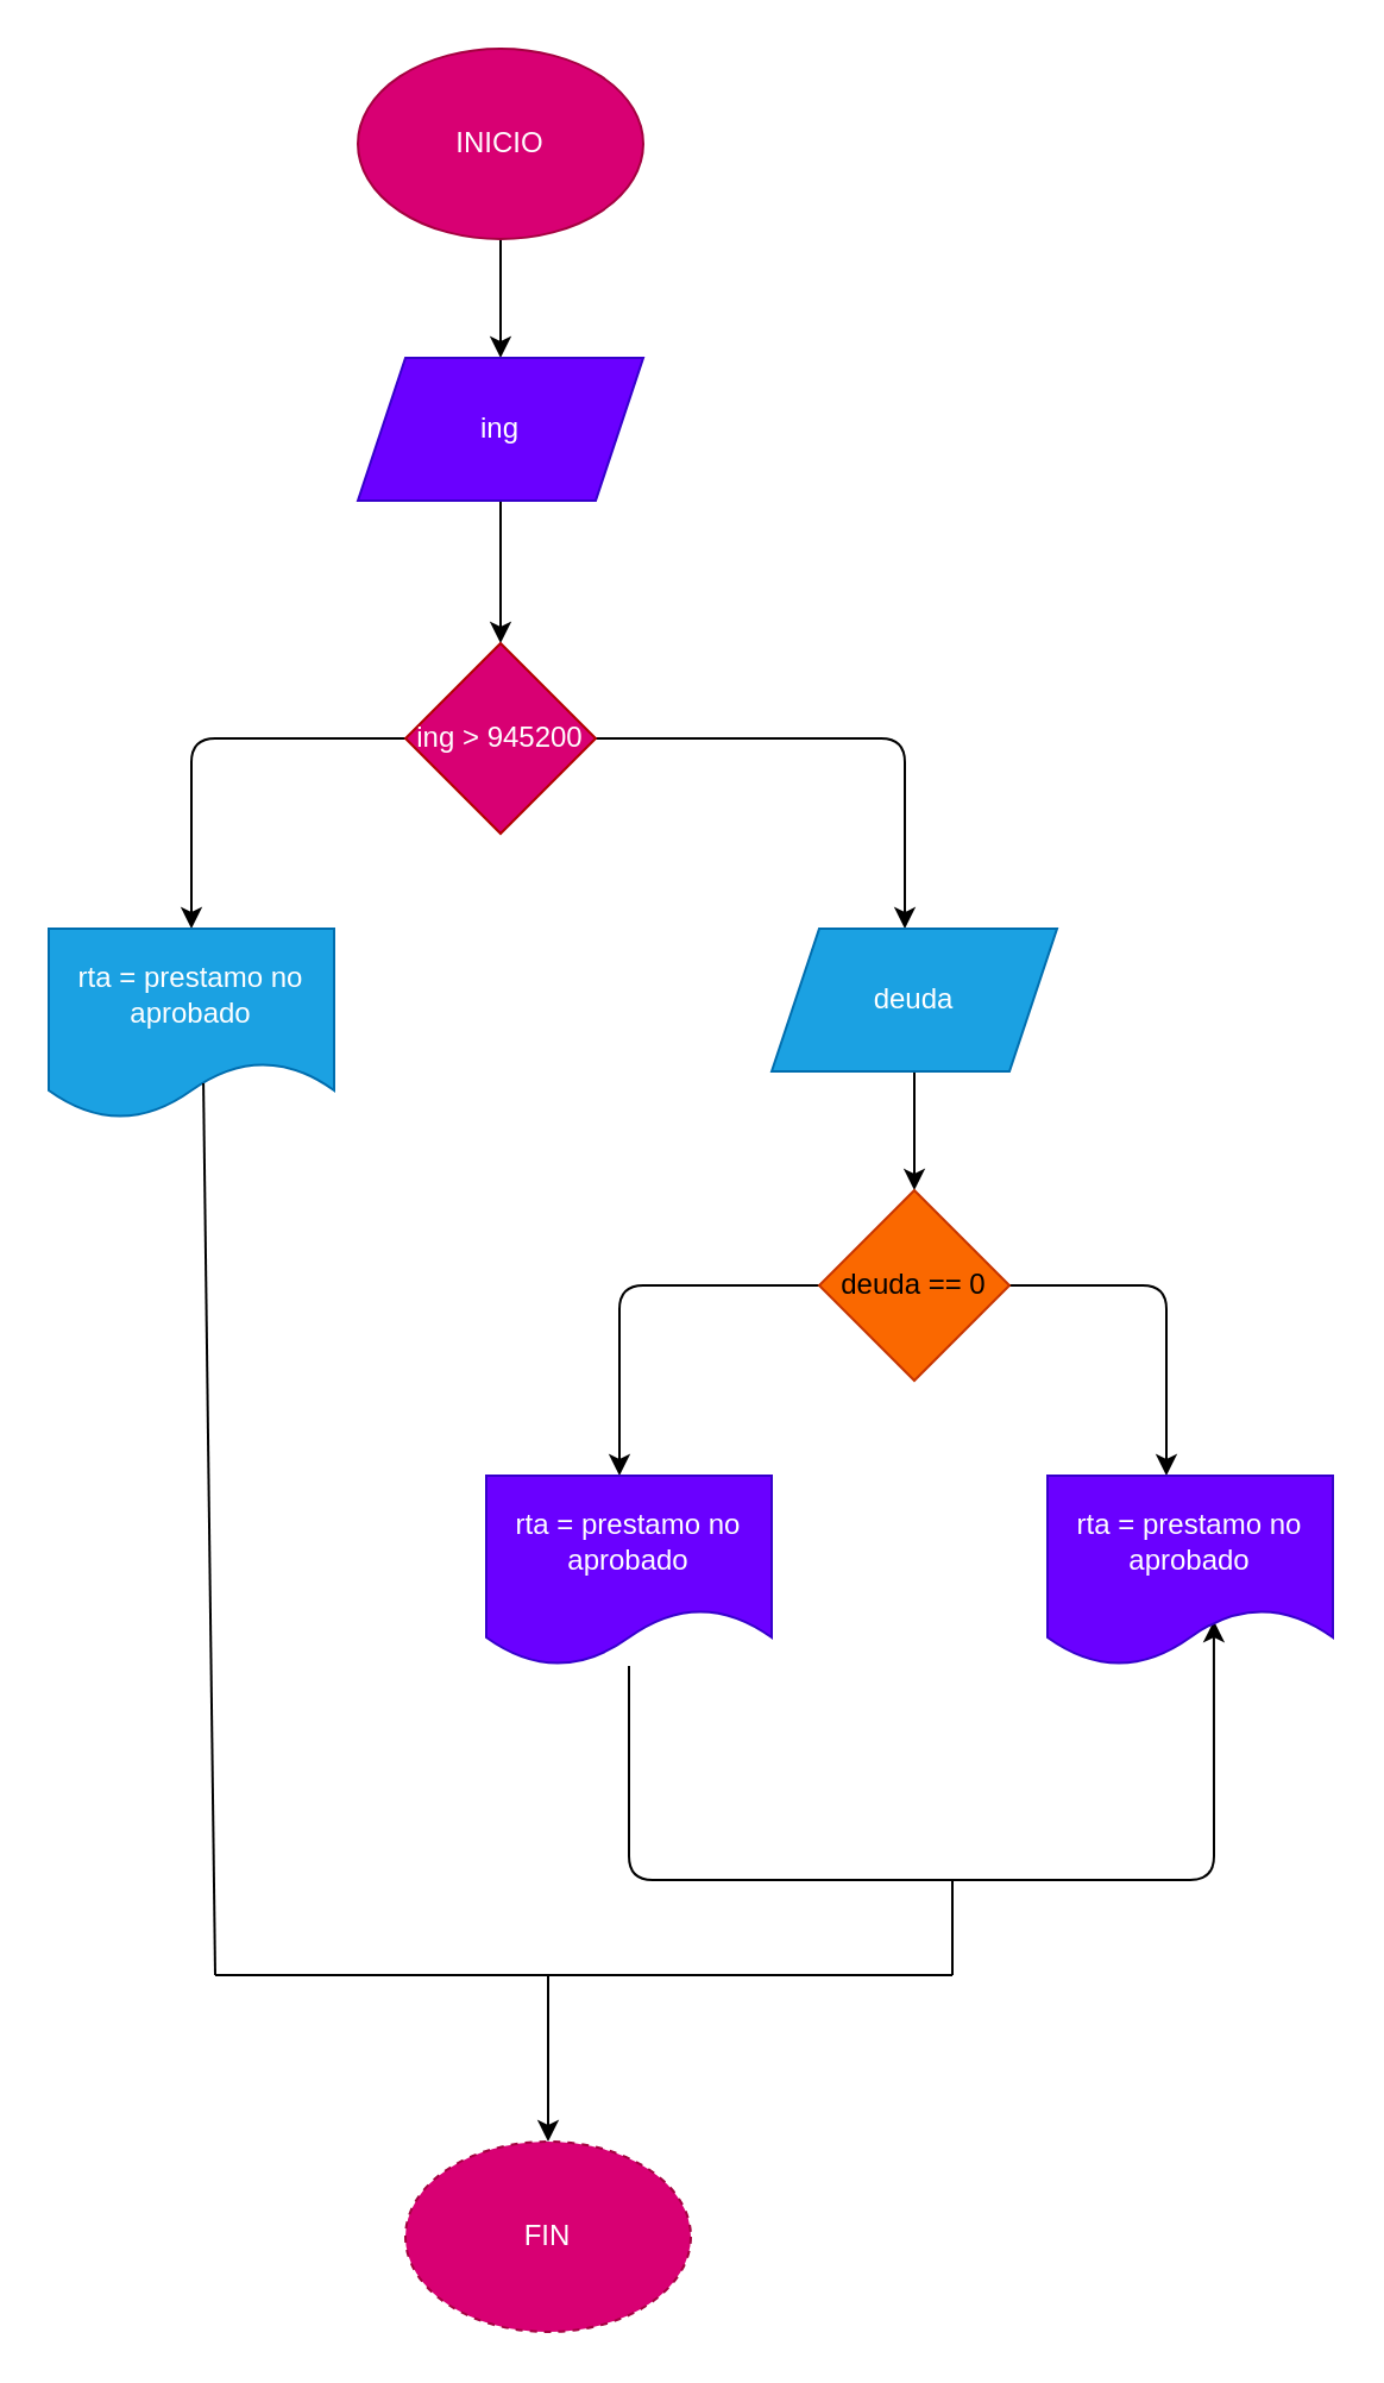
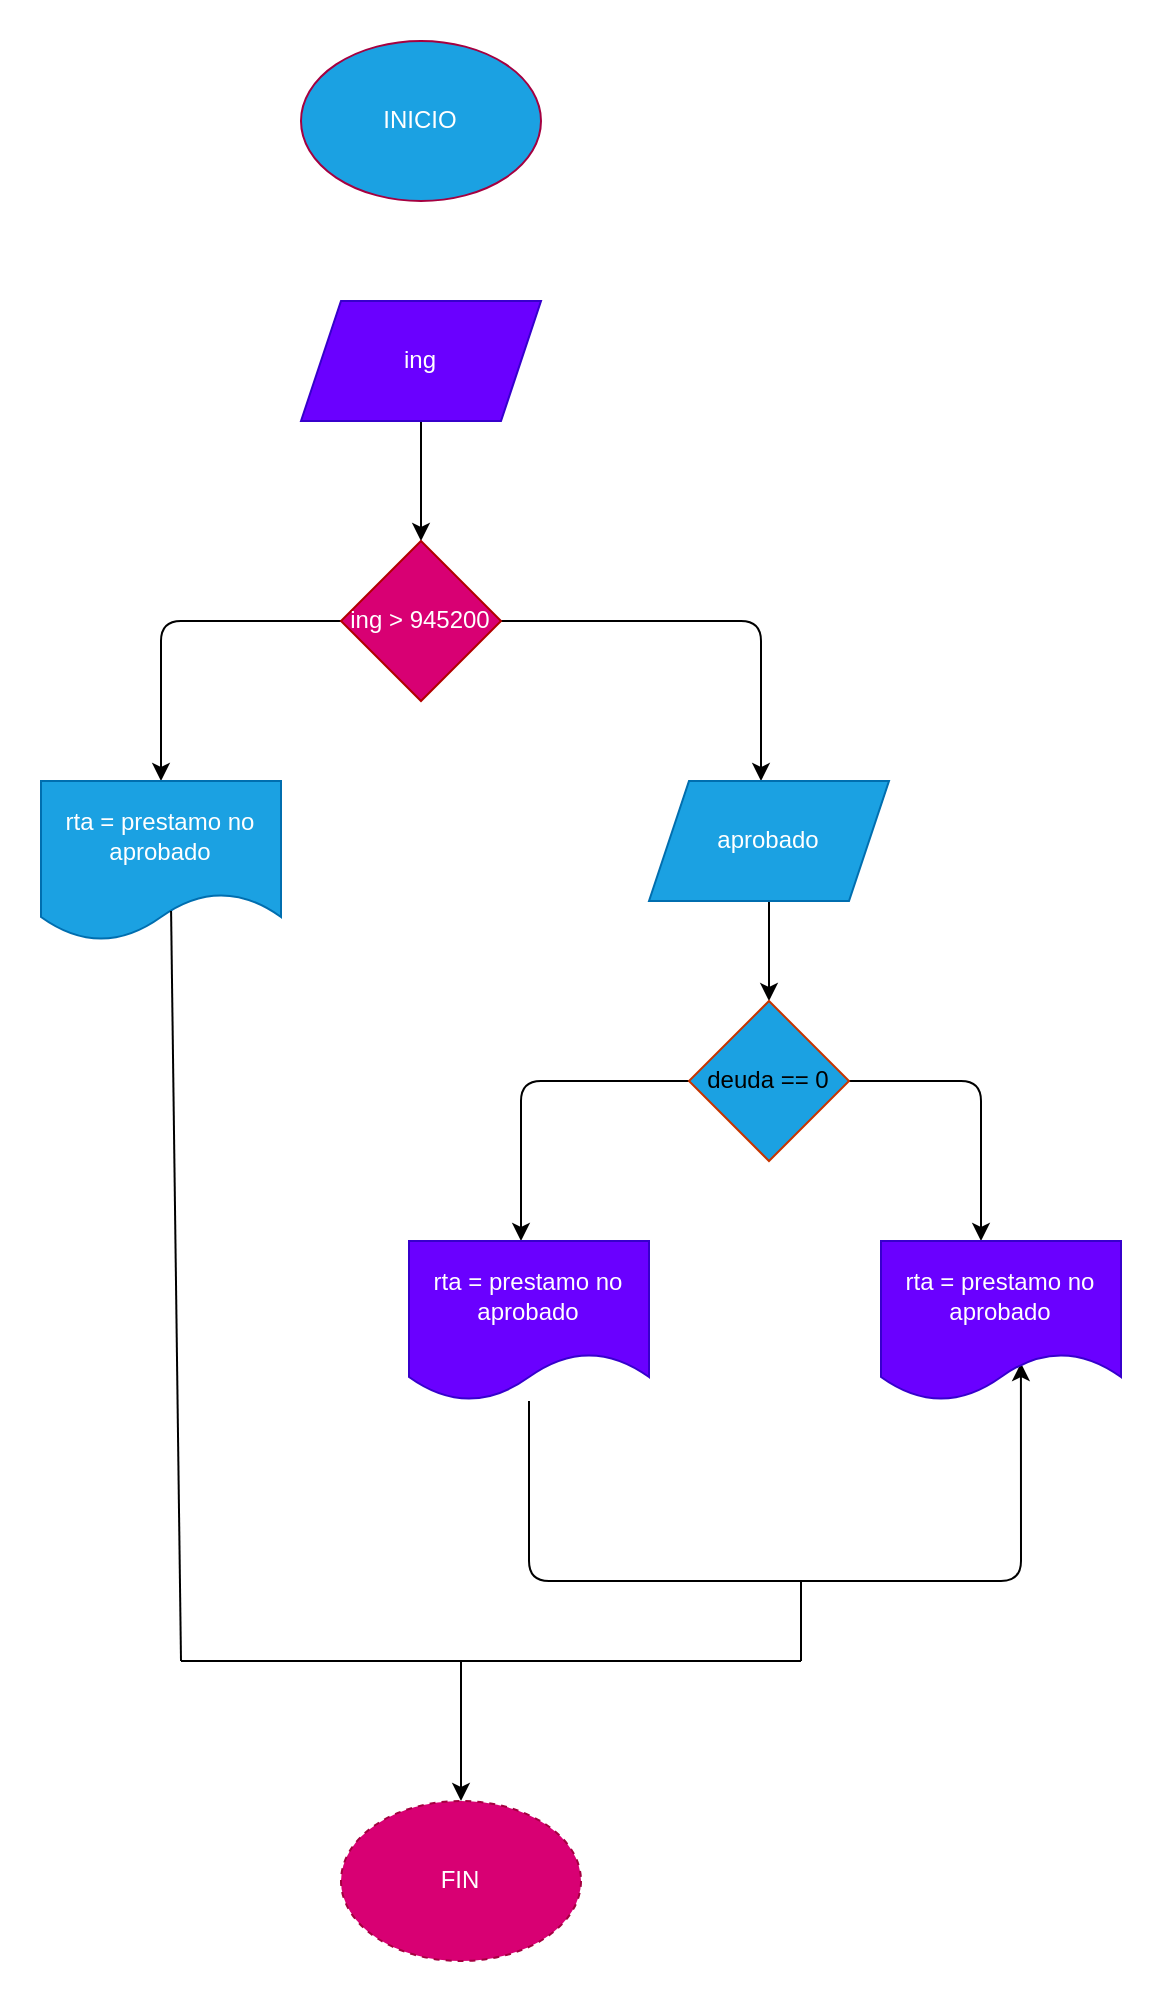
- <mxCell id="3" value="INICIO" style="ellipse;whiteSpace=wrap;html=1;fillColor=#d80073;fontColor=#ffffff;strokeColor=#A50040;" parent="1" vertex="1"><mxGeometry x="150" y="20" width="120" height="80" as="geometry" /></mxCell>
+ <mxCell id="3" value="INICIO" style="ellipse;whiteSpace=wrap;html=1;fillColor=#1ba1e2;fontColor=#ffffff;strokeColor=#A50040;" parent="1" vertex="1"><mxGeometry x="150" y="20" width="120" height="80" as="geometry" /></mxCell>
- <mxCell id="2" style="edgeStyle=none;html=1;" parent="1" source="3" target="5" edge="1"><mxGeometry relative="1" as="geometry"><mxPoint x="210" y="160" as="targetPoint" /></mxGeometry></mxCell>
- <mxCell id="11" value="deuda" style="shape=parallelogram;perimeter=parallelogramPerimeter;whiteSpace=wrap;html=1;fixedSize=1;fillColor=#1ba1e2;fontColor=#ffffff;strokeColor=#006EAF;" parent="1" vertex="1"><mxGeometry x="324" y="390" width="120" height="60" as="geometry" /></mxCell>
+ <mxCell id="11" value="aprobado" style="shape=parallelogram;perimeter=parallelogramPerimeter;whiteSpace=wrap;html=1;fixedSize=1;fillColor=#1ba1e2;fontColor=#ffffff;strokeColor=#006EAF;" parent="1" vertex="1"><mxGeometry x="324" y="390" width="120" height="60" as="geometry" /></mxCell>
- <mxCell id="14" value="deuda == 0" style="rhombus;whiteSpace=wrap;html=1;fillColor=#fa6800;strokeColor=#C73500;fontColor=#000000;" parent="1" vertex="1"><mxGeometry x="344" y="500" width="80" height="80" as="geometry" /></mxCell>
+ <mxCell id="14" value="deuda == 0" style="rhombus;whiteSpace=wrap;html=1;fillColor=#1ba1e2;strokeColor=#C73500;fontColor=#000000;" parent="1" vertex="1"><mxGeometry x="344" y="500" width="80" height="80" as="geometry" /></mxCell>
